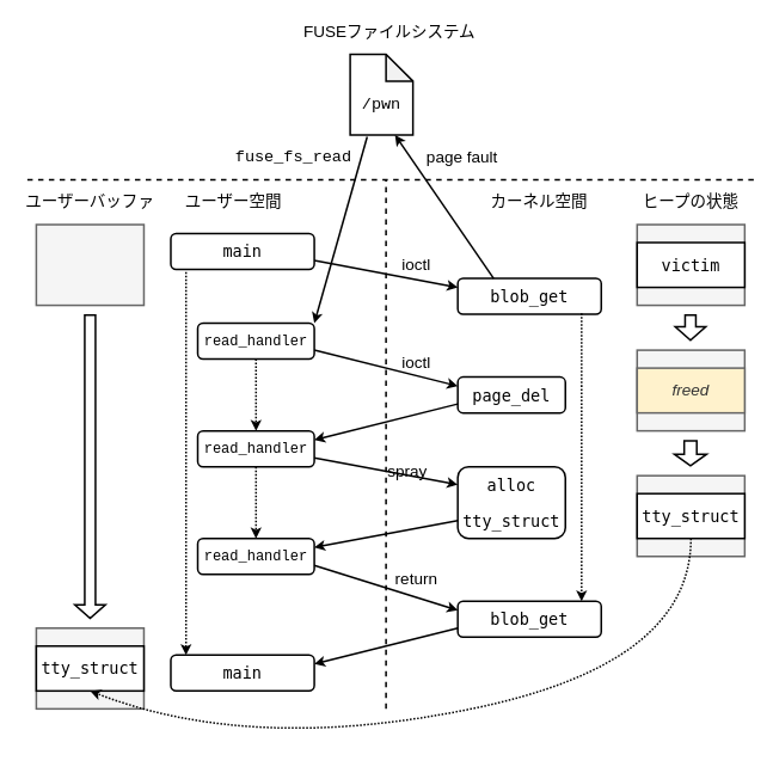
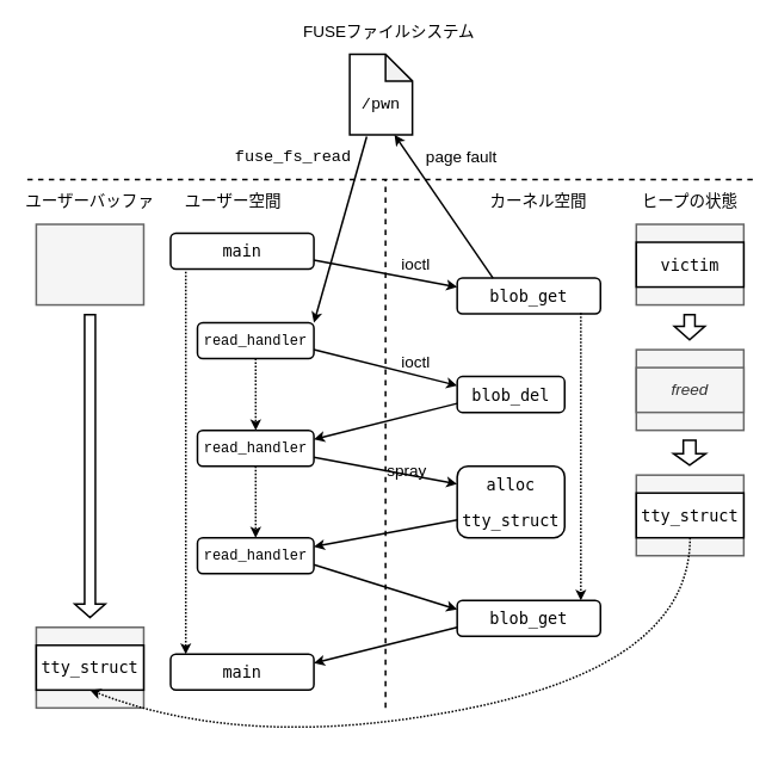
- <mxCell id="31" value="&lt;i&gt;freed&lt;/i&gt;" style="rounded=0;whiteSpace=wrap;html=1;fontSize=18;strokeWidth=2;fillColor=#fff2cc;fontColor=#333333;strokeColor=#666666;" vertex="1" parent="1"><mxGeometry x="710" y="410" width="120" height="50" as="geometry" /></mxCell>
+ <mxCell id="31" value="&lt;i&gt;freed&lt;/i&gt;" style="rounded=0;whiteSpace=wrap;html=1;fontSize=18;strokeWidth=2;fillColor=#f5f5f5;fontColor=#333333;strokeColor=#666666;" vertex="1" parent="1"><mxGeometry x="710" y="410" width="120" height="50" as="geometry" /></mxCell>
- <mxCell id="13" value="&lt;pre&gt;page_del&lt;/pre&gt;" style="rounded=1;whiteSpace=wrap;html=1;fontSize=18;strokeWidth=2;" vertex="1" parent="1"><mxGeometry x="510" y="420" width="120" height="40" as="geometry" /></mxCell>
+ <mxCell id="13" value="&lt;pre&gt;blob_del&lt;/pre&gt;" style="rounded=1;whiteSpace=wrap;html=1;fontSize=18;strokeWidth=2;" vertex="1" parent="1"><mxGeometry x="510" y="420" width="120" height="40" as="geometry" /></mxCell>
- <mxCell id="40" value="return" style="text;html=1;strokeColor=none;fillColor=none;align=center;verticalAlign=middle;whiteSpace=wrap;rounded=0;fontSize=18;" vertex="1" parent="1"><mxGeometry x="434" y="630" width="60" height="30" as="geometry" /></mxCell>
